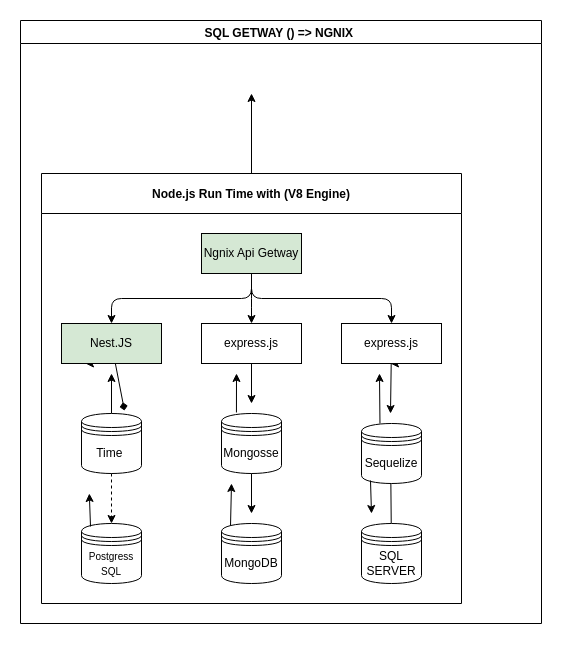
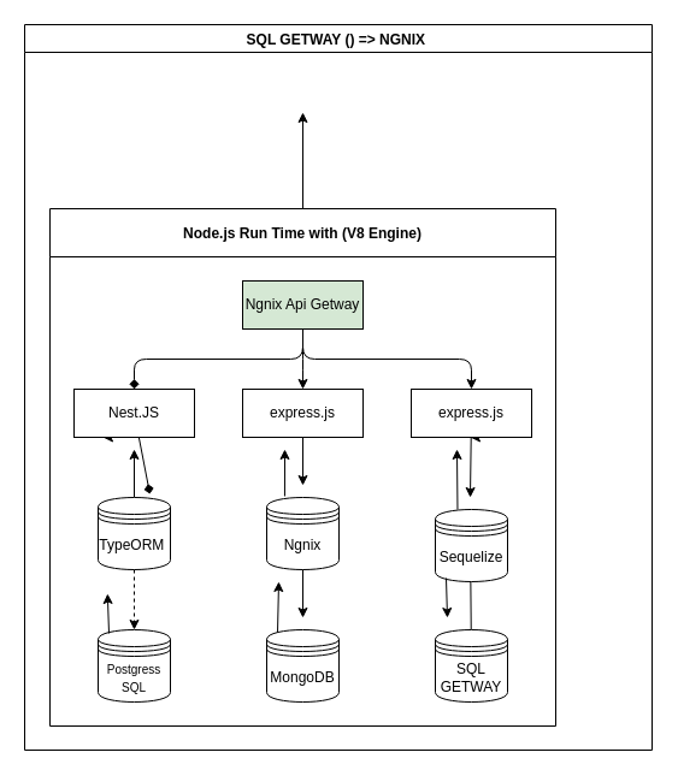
- <mxCell id="13" value="" style="edgeStyle=elbowEdgeStyle;elbow=vertical;html=1;rounded=1;curved=0;sourcePerimeterSpacing=0;targetPerimeterSpacing=0;startSize=6;endSize=6;" parent="9" source="10" target="12" edge="1"><mxGeometry relative="1" as="geometry" /></mxCell>
+ <mxCell id="13" value="" style="edgeStyle=elbowEdgeStyle;elbow=vertical;html=1;rounded=1;curved=0;sourcePerimeterSpacing=0;targetPerimeterSpacing=0;startSize=6;endSize=6;endArrow=diamond;" parent="9" source="10" target="12" edge="1"><mxGeometry relative="1" as="geometry" /></mxCell>
- <mxCell id="12" value="Nest.JS" style="whiteSpace=wrap;html=1;fillColor=#d5e8d4;" parent="9" vertex="1"><mxGeometry x="20" y="150" width="100" height="40" as="geometry" /></mxCell>
+ <mxCell id="12" value="Nest.JS" style="whiteSpace=wrap;html=1;" parent="9" vertex="1"><mxGeometry x="20" y="150" width="100" height="40" as="geometry" /></mxCell>
- <mxCell id="18" value="Time&amp;nbsp;" style="shape=datastore;whiteSpace=wrap;html=1;" parent="9" vertex="1"><mxGeometry x="40" y="240" width="60" height="60" as="geometry" /></mxCell>
+ <mxCell id="18" value="TypeORM&amp;nbsp;" style="shape=datastore;whiteSpace=wrap;html=1;" parent="9" vertex="1"><mxGeometry x="40" y="240" width="60" height="60" as="geometry" /></mxCell>
- <mxCell id="20" value="Mongosse" style="shape=datastore;whiteSpace=wrap;html=1;" parent="9" vertex="1"><mxGeometry x="180" y="240" width="60" height="60" as="geometry" /></mxCell>
+ <mxCell id="20" value="Ngnix" style="shape=datastore;whiteSpace=wrap;html=1;" parent="9" vertex="1"><mxGeometry x="180" y="240" width="60" height="60" as="geometry" /></mxCell>
- <mxCell id="30" value="&lt;font style=&quot;font-size: 12px;&quot;&gt;SQL SERVER&lt;/font&gt;" style="shape=datastore;whiteSpace=wrap;html=1;fontSize=8;" vertex="1" parent="9"><mxGeometry x="320" y="350" width="60" height="60" as="geometry" /></mxCell>
+ <mxCell id="30" value="&lt;font style=&quot;font-size: 12px;&quot;&gt;SQL GETWAY&lt;/font&gt;" style="shape=datastore;whiteSpace=wrap;html=1;fontSize=8;" vertex="1" parent="9"><mxGeometry x="320" y="350" width="60" height="60" as="geometry" /></mxCell>
